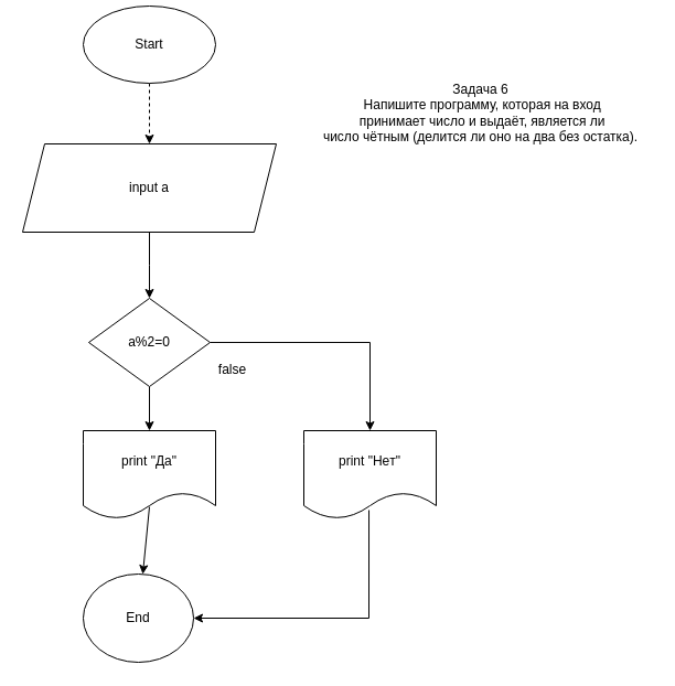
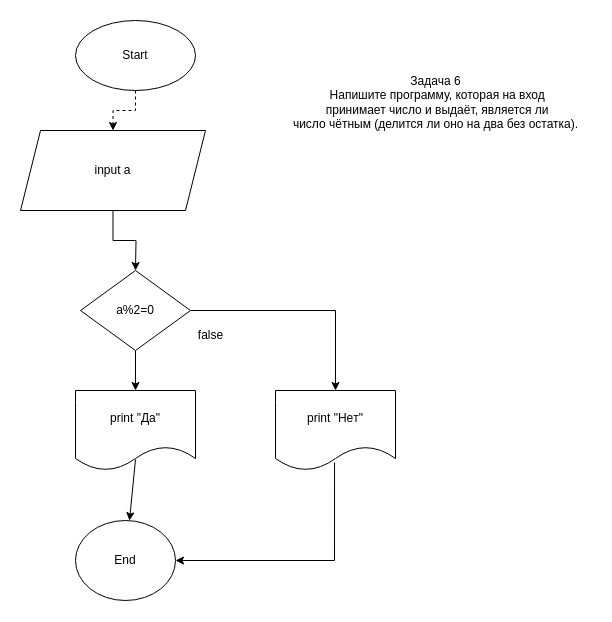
- <mxCell id="3" value="Start" style="ellipse;whiteSpace=wrap;html=1;" parent="1" vertex="1"><mxGeometry x="75" y="5" width="120" height="70" as="geometry" /></mxCell>
+ <mxCell id="3" value="Start" style="ellipse;whiteSpace=wrap;html=1;" parent="1" vertex="1"><mxGeometry x="75" y="20" width="120" height="70" as="geometry" /></mxCell>
- <mxCell id="5" value="input a" style="shape=parallelogram;perimeter=parallelogramPerimeter;whiteSpace=wrap;html=1;fixedSize=1;" parent="1" vertex="1"><mxGeometry x="20" y="130" width="230" height="80" as="geometry" /></mxCell>
+ <mxCell id="5" value="input a" style="shape=parallelogram;perimeter=parallelogramPerimeter;whiteSpace=wrap;html=1;fixedSize=1;" parent="1" vertex="1"><mxGeometry x="20" y="130" width="185" height="80" as="geometry" /></mxCell>
